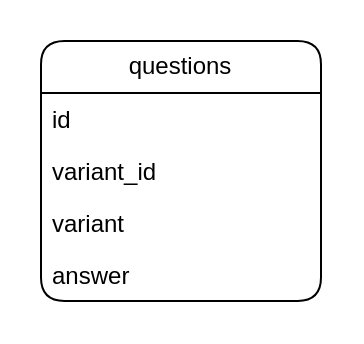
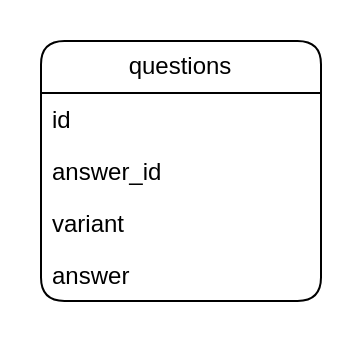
- <mxCell id="4" value="variant_id" style="text;strokeColor=none;fillColor=none;align=left;verticalAlign=top;spacingLeft=4;spacingRight=4;overflow=hidden;rotatable=0;points=[[0,0.5],[1,0.5]];portConstraint=eastwest;whiteSpace=wrap;html=1;" vertex="1" parent="2"><mxGeometry y="52" width="140" height="26" as="geometry" /></mxCell>
+ <mxCell id="4" value="answer_id" style="text;strokeColor=none;fillColor=none;align=left;verticalAlign=top;spacingLeft=4;spacingRight=4;overflow=hidden;rotatable=0;points=[[0,0.5],[1,0.5]];portConstraint=eastwest;whiteSpace=wrap;html=1;" vertex="1" parent="2"><mxGeometry y="52" width="140" height="26" as="geometry" /></mxCell>
